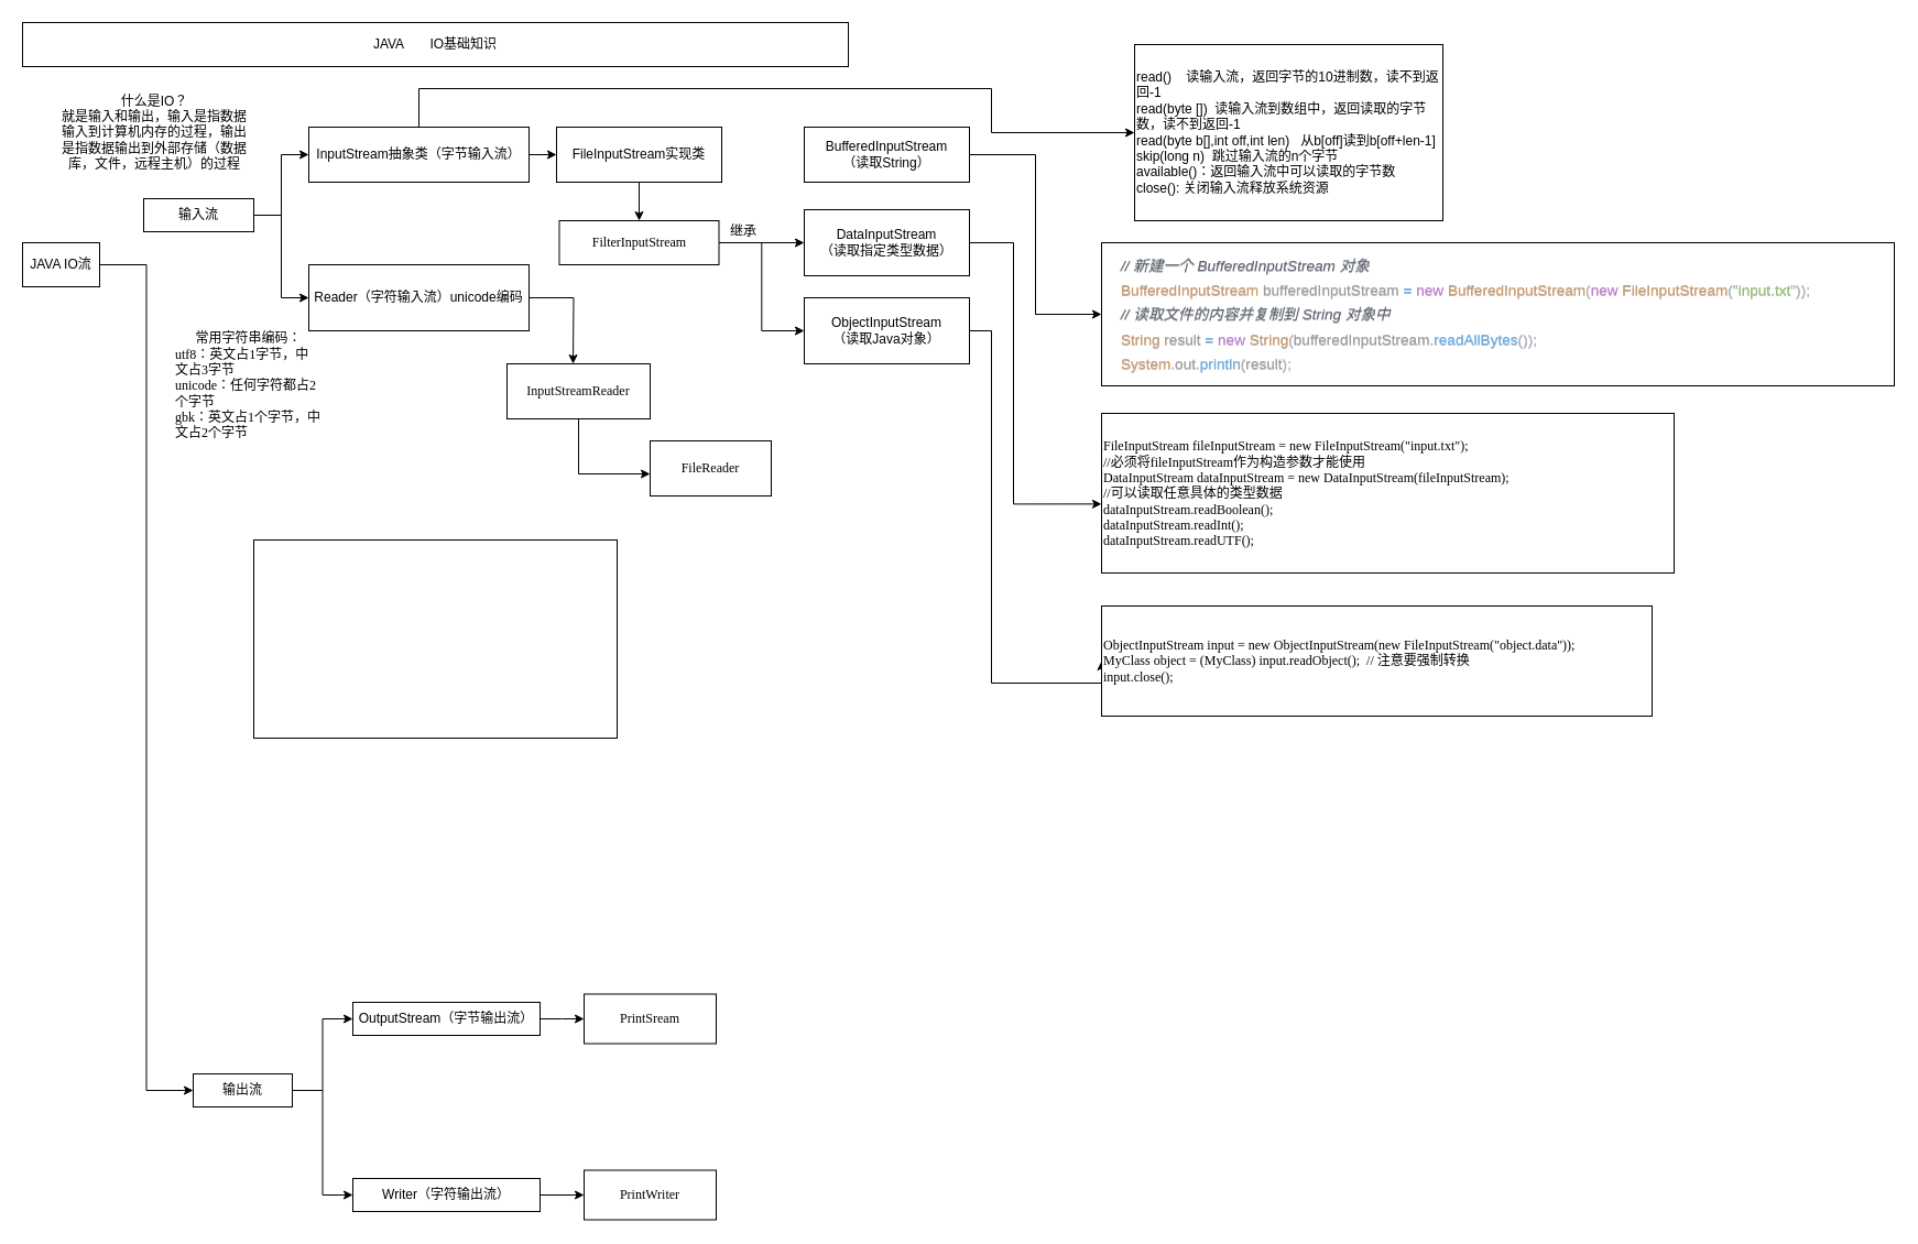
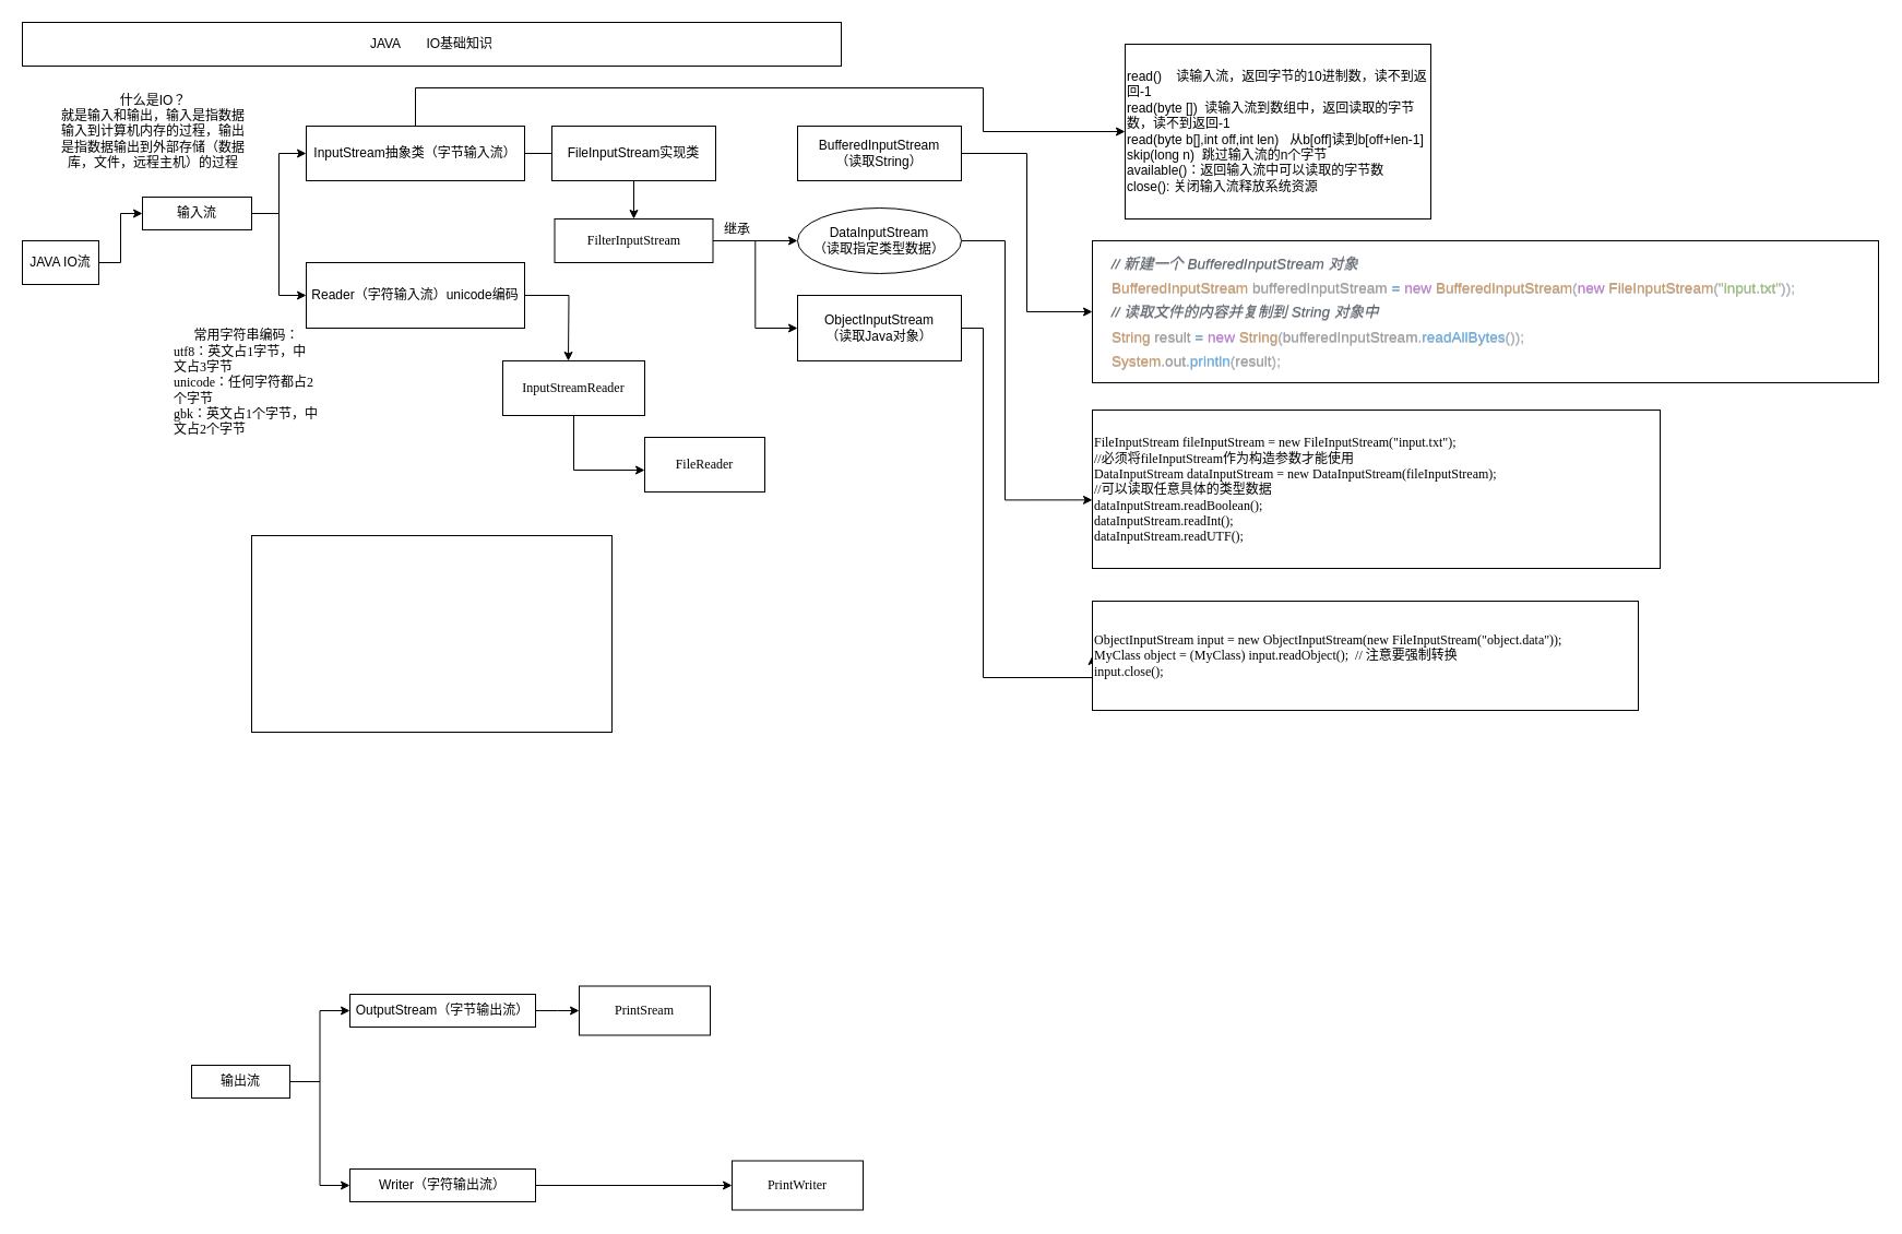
- <mxCell id="13" style="edgeStyle=orthogonalEdgeStyle;rounded=0;orthogonalLoop=1;jettySize=auto;html=1;entryX=0;entryY=0.5;entryDx=0;entryDy=0;" edge="1" parent="1" source="15" target="24"><mxGeometry relative="1" as="geometry"><mxPoint x="490" y="165" as="targetPoint" /></mxGeometry></mxCell>
+ <mxCell id="13" style="edgeStyle=orthogonalEdgeStyle;rounded=0;orthogonalLoop=1;jettySize=auto;html=1;entryX=0;entryY=0.5;entryDx=0;entryDy=0;endArrow=none;" edge="1" parent="1" source="15" target="24"><mxGeometry relative="1" as="geometry"><mxPoint x="490" y="165" as="targetPoint" /></mxGeometry></mxCell>
+ <mxCell id="10" style="edgeStyle=orthogonalEdgeStyle;rounded=0;orthogonalLoop=1;jettySize=auto;html=1;entryX=0;entryY=0.5;entryDx=0;entryDy=0;" edge="1" parent="1" source="12" target="5"><mxGeometry relative="1" as="geometry" /></mxCell>
- <mxCell id="30" value="DataInputStream&lt;br&gt;（读取指定类型数据）" style="rounded=0;whiteSpace=wrap;html=1;" vertex="1" parent="1"><mxGeometry x="730" y="190" width="150" height="60" as="geometry" /></mxCell>
+ <mxCell id="30" value="DataInputStream&lt;br&gt;（读取指定类型数据）" style="ellipse;whiteSpace=wrap;html=1;" vertex="1" parent="1"><mxGeometry x="730" y="190" width="150" height="60" as="geometry" /></mxCell>
- <mxCell id="11" style="edgeStyle=orthogonalEdgeStyle;rounded=0;orthogonalLoop=1;jettySize=auto;html=1;entryX=0;entryY=0.5;entryDx=0;entryDy=0;" edge="1" parent="1" source="12" target="8"><mxGeometry relative="1" as="geometry" /></mxCell>
- <mxCell id="41" value="PrintWriter" style="rounded=0;whiteSpace=wrap;html=1;fontFamily=Verdana;" vertex="1" parent="1"><mxGeometry x="530" y="1062.5" width="120" height="45" as="geometry" /></mxCell>
+ <mxCell id="41" value="PrintWriter" style="rounded=0;whiteSpace=wrap;html=1;fontFamily=Verdana;" vertex="1" parent="1"><mxGeometry x="670" y="1062.5" width="120" height="45" as="geometry" /></mxCell>
